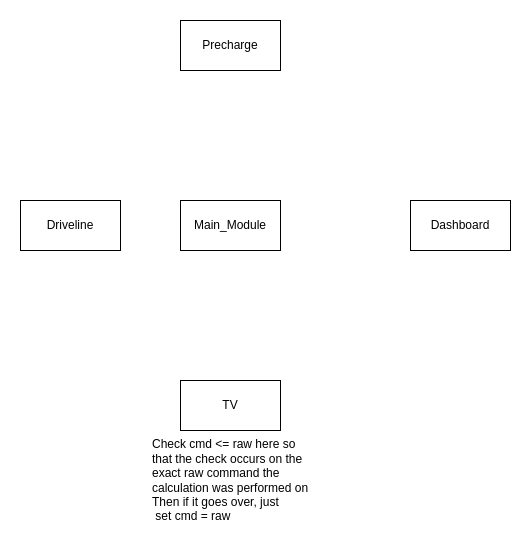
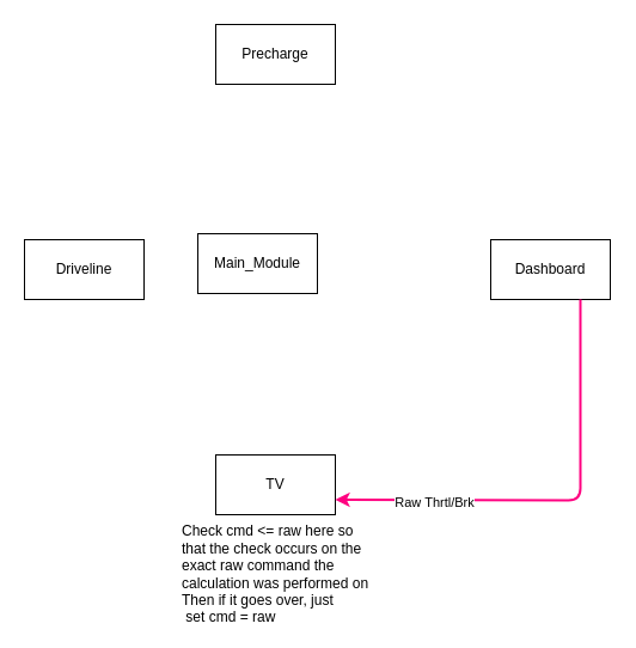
- <mxCell id="2" value="Main_Module" style="rounded=0;whiteSpace=wrap;html=1;" vertex="1" parent="1"><mxGeometry x="180" y="200" width="100" height="50" as="geometry" /></mxCell>
+ <mxCell id="2" value="Main_Module" style="rounded=0;whiteSpace=wrap;html=1;" vertex="1" parent="1"><mxGeometry x="165" y="195" width="100" height="50" as="geometry" /></mxCell>
+ <mxCell id="7" value="" style="endArrow=classic;html=1;fillColor=#d80073;strokeColor=#FF0080;strokeWidth=2;exitX=0.75;exitY=1;exitDx=0;exitDy=0;entryX=1;entryY=0.75;entryDx=0;entryDy=0;" edge="1" parent="1" source="6" target="3"><mxGeometry width="50" height="50" relative="1" as="geometry"><mxPoint x="420" y="350" as="sourcePoint" /><mxPoint x="480" y="410" as="targetPoint" /><Array as="points"><mxPoint x="485" y="418" /></Array></mxGeometry></mxCell>
+ <mxCell id="8" value="Raw Thrtl/Brk" style="edgeLabel;html=1;align=center;verticalAlign=middle;resizable=0;points=[];" vertex="1" connectable="0" parent="7"><mxGeometry x="0.555" y="2" relative="1" as="geometry"><mxPoint as="offset" /></mxGeometry></mxCell>
